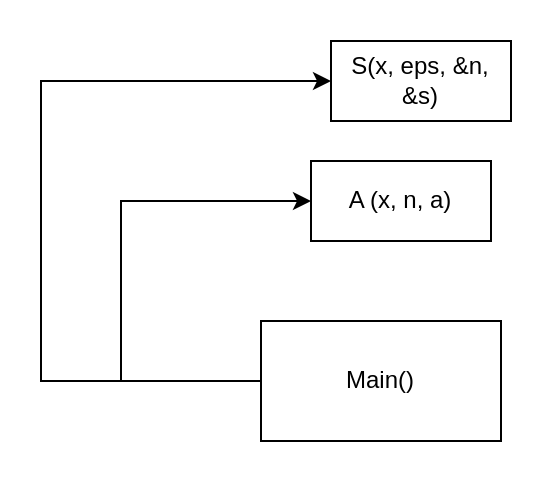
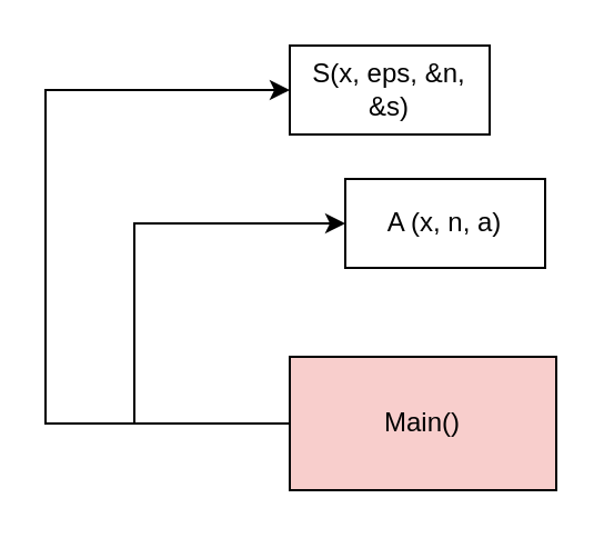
- <mxCell id="6" value="S(x, eps, &amp;amp;n, &amp;amp;s)" style="rounded=0;whiteSpace=wrap;html=1;" vertex="1" parent="1"><mxGeometry x="165" y="20" width="90" height="40" as="geometry" /></mxCell>
+ <mxCell id="6" value="S(x, eps, &amp;amp;n, &amp;amp;s)" style="rounded=0;whiteSpace=wrap;html=1;" vertex="1" parent="1"><mxGeometry x="130" y="20" width="90" height="40" as="geometry" /></mxCell>
- <mxCell id="4" value="Main()" style="rounded=0;whiteSpace=wrap;html=1;" vertex="1" parent="1"><mxGeometry x="130" y="160" width="120" height="60" as="geometry" /></mxCell>
+ <mxCell id="4" value="Main()" style="rounded=0;whiteSpace=wrap;html=1;fillColor=#f8cecc;" vertex="1" parent="1"><mxGeometry x="130" y="160" width="120" height="60" as="geometry" /></mxCell>
